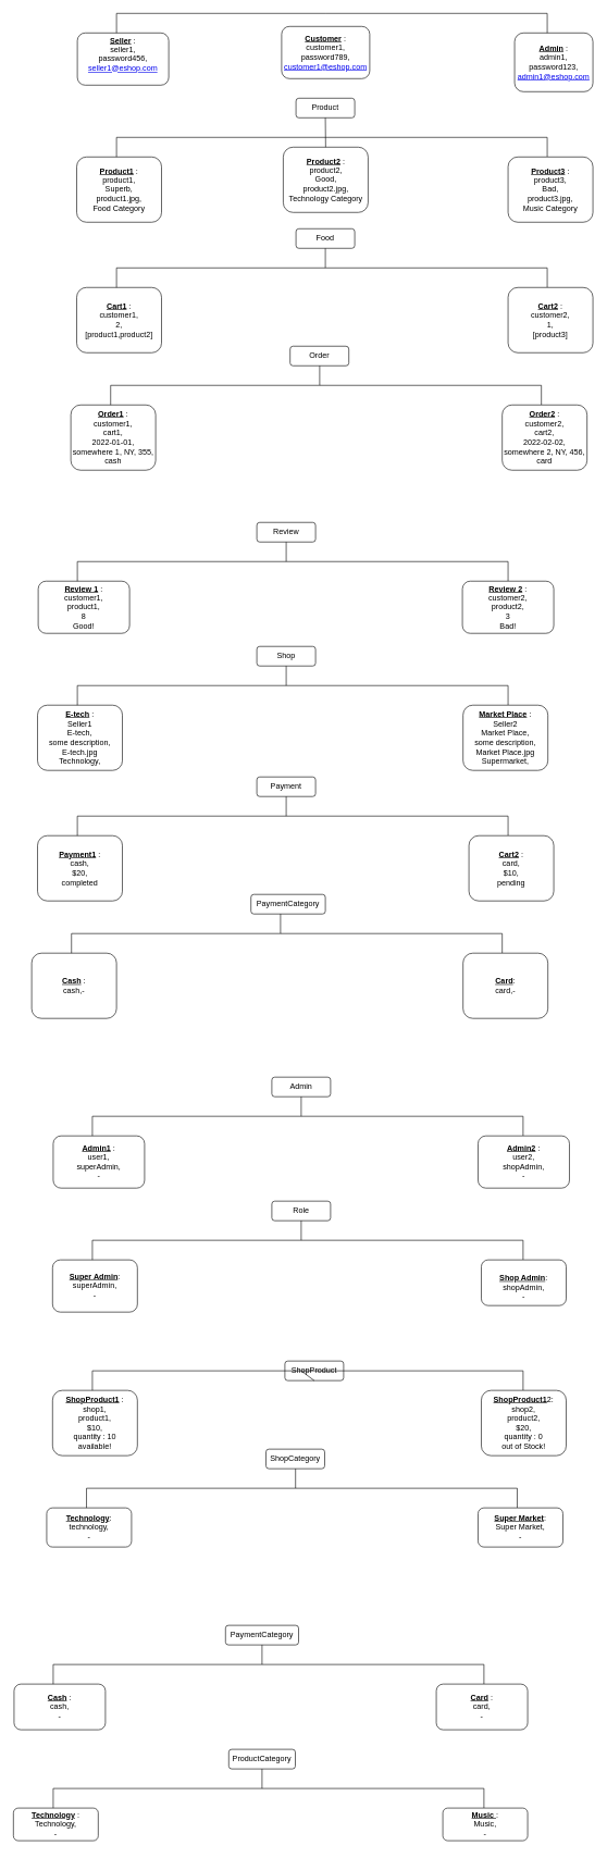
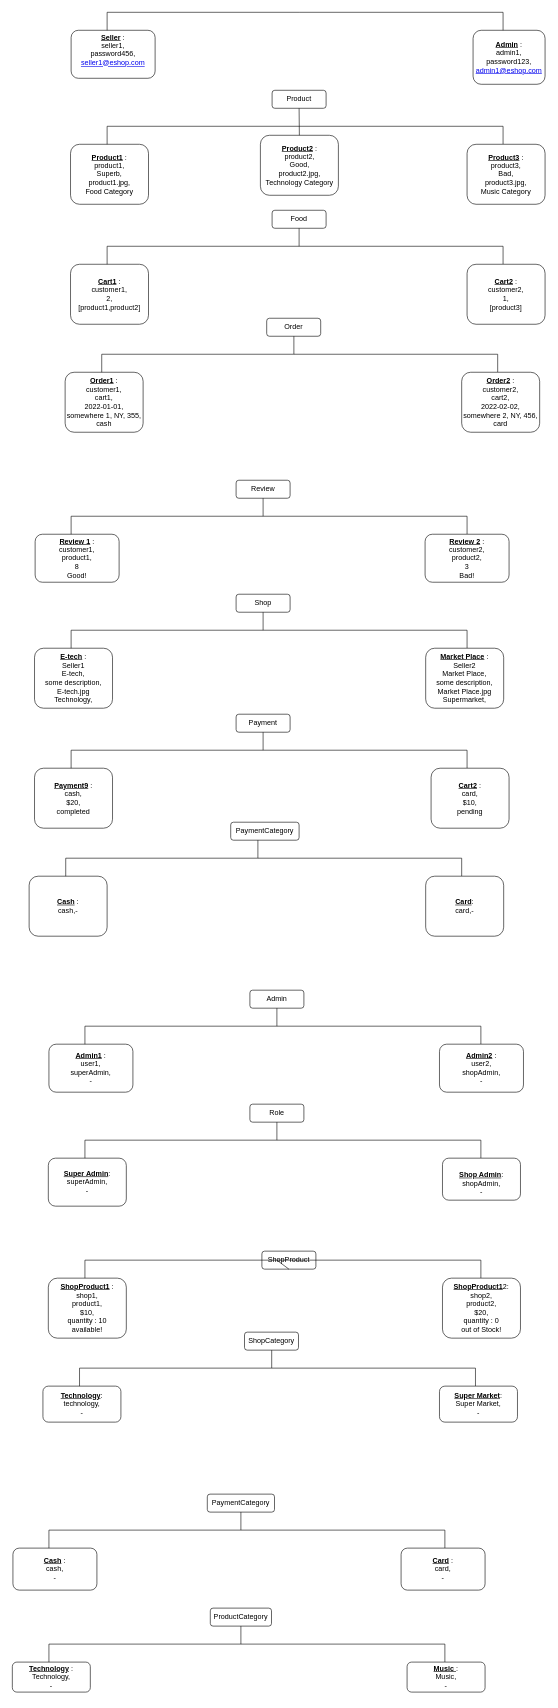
- <mxCell id="2" value="&lt;div&gt;&lt;u&gt;&lt;b&gt;&lt;br&gt;&lt;/b&gt;&lt;/u&gt;&lt;/div&gt;&lt;div&gt;&lt;u&gt;&lt;b&gt;&lt;br&gt;&lt;/b&gt;&lt;/u&gt;&lt;/div&gt;&lt;div&gt;&lt;u&gt;&lt;b&gt;Customer&lt;/b&gt;&lt;/u&gt; :&lt;/div&gt;&lt;div&gt;customer1,&lt;/div&gt;&lt;div&gt;password789,&lt;/div&gt;&lt;div&gt;&lt;a target=&quot;_new&quot; href=&quot;mailto:admin1@eshop.com&quot;&gt;customer1@eshop.com&lt;/a&gt;&lt;/div&gt;&lt;div&gt;&lt;br&gt;&lt;br&gt;&lt;/div&gt;" style="rounded=1;whiteSpace=wrap;html=1;" parent="1" vertex="1"><mxGeometry x="431" y="40" width="135" height="80" as="geometry" /></mxCell>
- <mxCell id="48" value="&lt;div&gt;&lt;u&gt;&lt;b&gt;&lt;br&gt;&lt;/b&gt;&lt;/u&gt;&lt;/div&gt;&lt;div&gt;&lt;u&gt;&lt;b&gt;&lt;br&gt;&lt;/b&gt;&lt;/u&gt;&lt;/div&gt;&lt;div&gt;&lt;u&gt;&lt;b&gt;&lt;br&gt;&lt;/b&gt;&lt;/u&gt;&lt;/div&gt;&lt;div&gt;&lt;u&gt;&lt;b&gt;Payment1&lt;/b&gt;&lt;/u&gt; :&lt;/div&gt;&lt;div&gt;cash,&lt;/div&gt;&lt;div&gt;$20,&lt;/div&gt;completed&lt;br&gt;&lt;div&gt;&lt;br&gt;&lt;br&gt;&lt;br&gt;&lt;/div&gt;" style="rounded=1;whiteSpace=wrap;html=1;" vertex="1" parent="1"><mxGeometry x="57" y="1280" width="130" height="100" as="geometry" /></mxCell>
+ <mxCell id="48" value="&lt;div&gt;&lt;u&gt;&lt;b&gt;&lt;br&gt;&lt;/b&gt;&lt;/u&gt;&lt;/div&gt;&lt;div&gt;&lt;u&gt;&lt;b&gt;&lt;br&gt;&lt;/b&gt;&lt;/u&gt;&lt;/div&gt;&lt;div&gt;&lt;u&gt;&lt;b&gt;&lt;br&gt;&lt;/b&gt;&lt;/u&gt;&lt;/div&gt;&lt;div&gt;&lt;u&gt;&lt;b&gt;Payment9&lt;/b&gt;&lt;/u&gt; :&lt;/div&gt;&lt;div&gt;cash,&lt;/div&gt;&lt;div&gt;$20,&lt;/div&gt;completed&lt;br&gt;&lt;div&gt;&lt;br&gt;&lt;br&gt;&lt;br&gt;&lt;/div&gt;" style="rounded=1;whiteSpace=wrap;html=1;" vertex="1" parent="1"><mxGeometry x="57" y="1280" width="130" height="100" as="geometry" /></mxCell>
